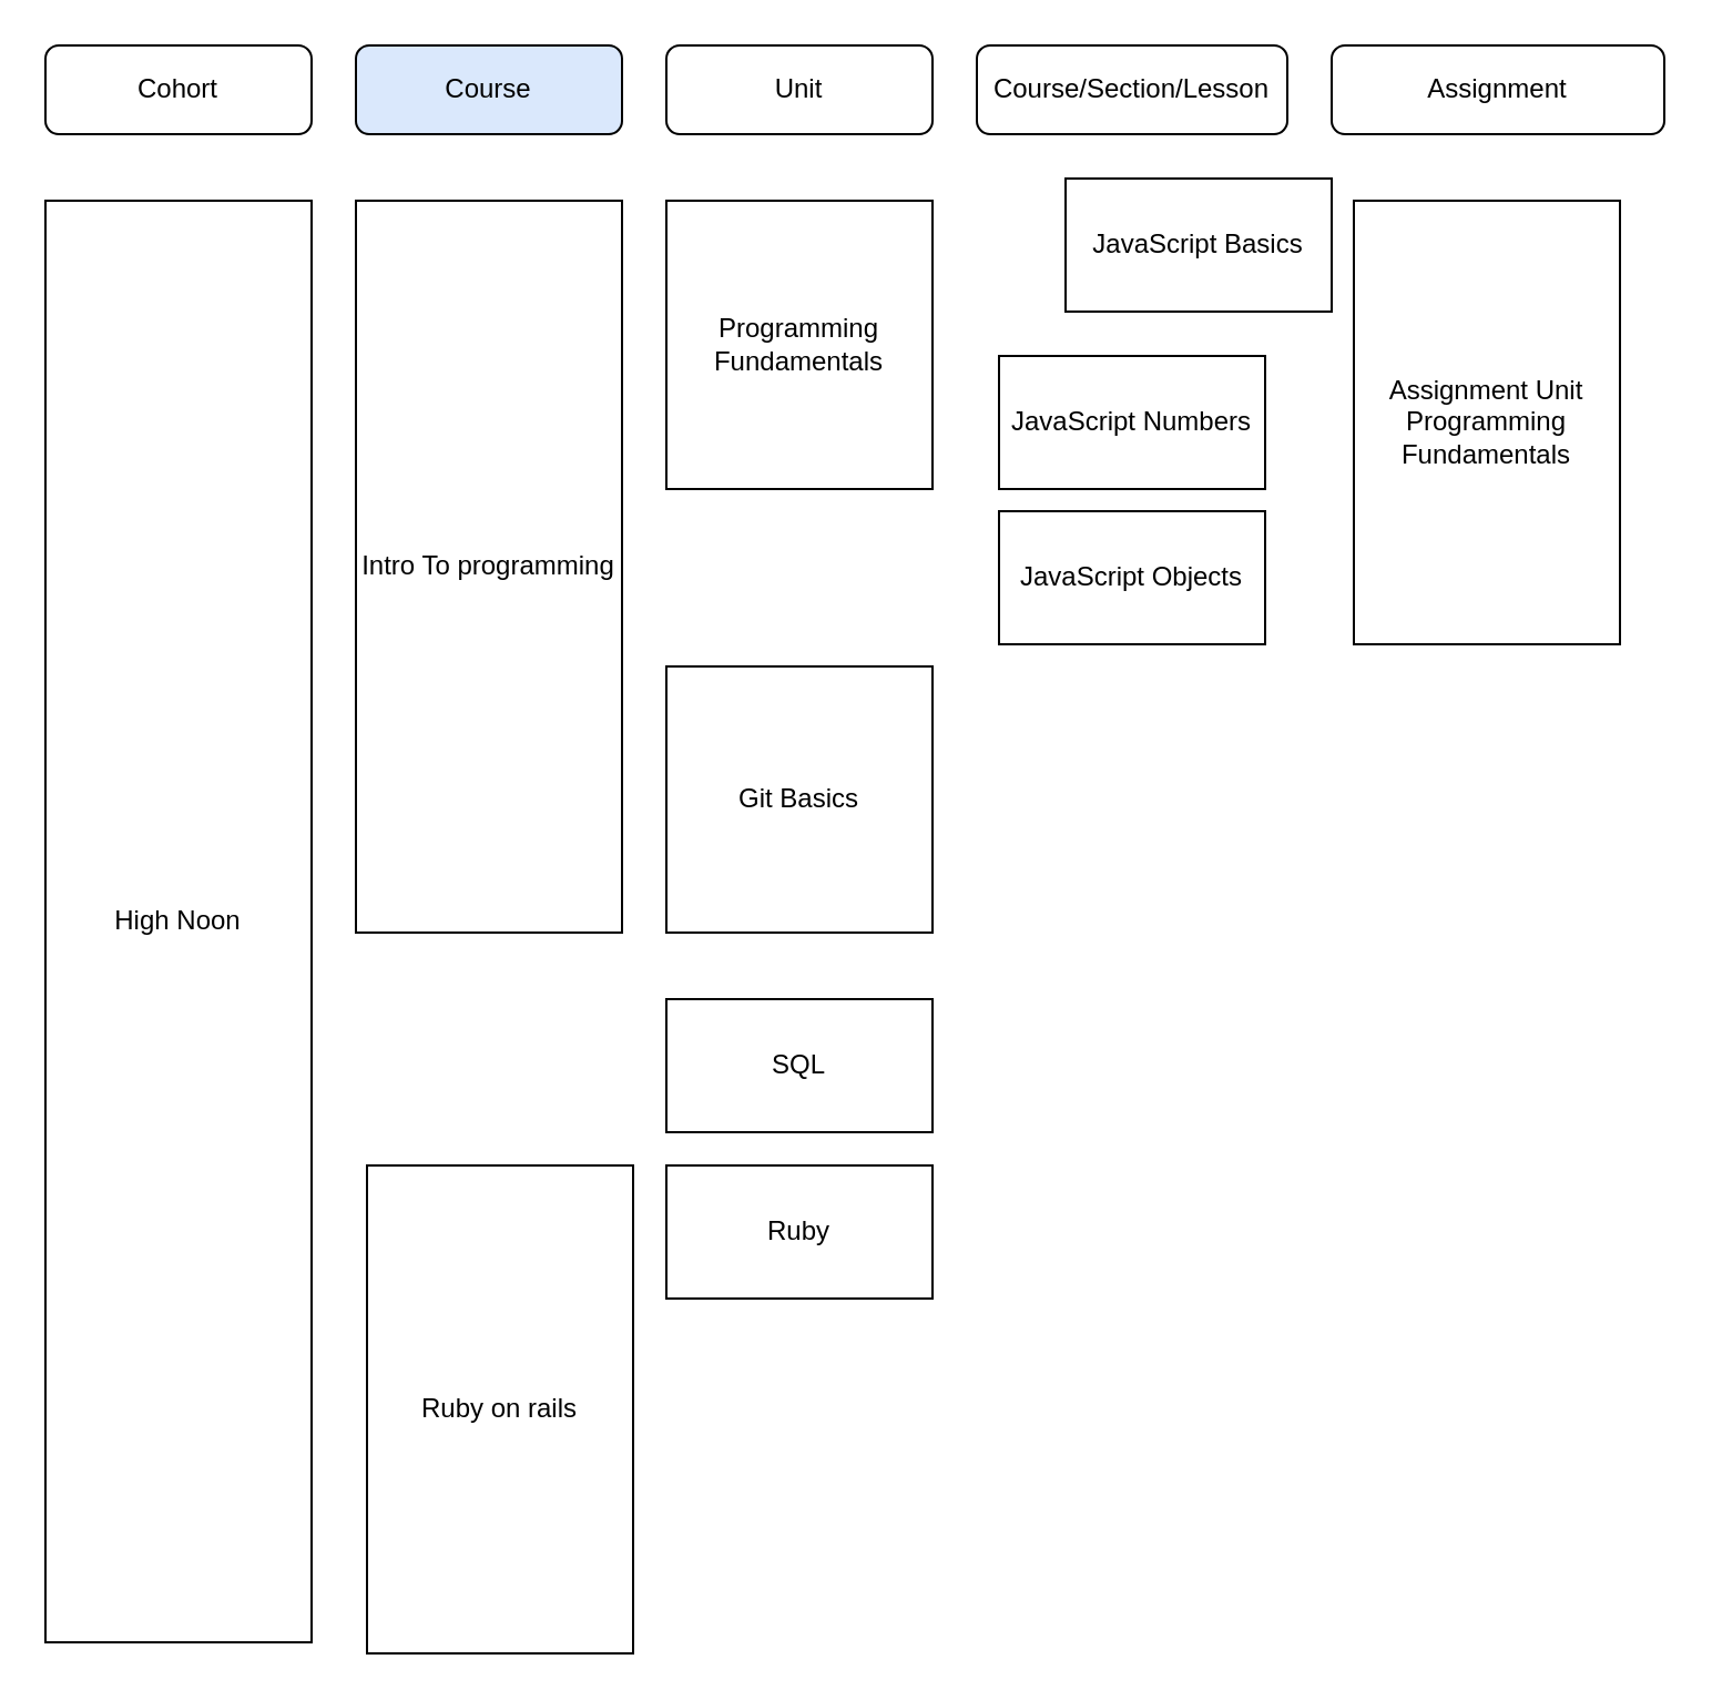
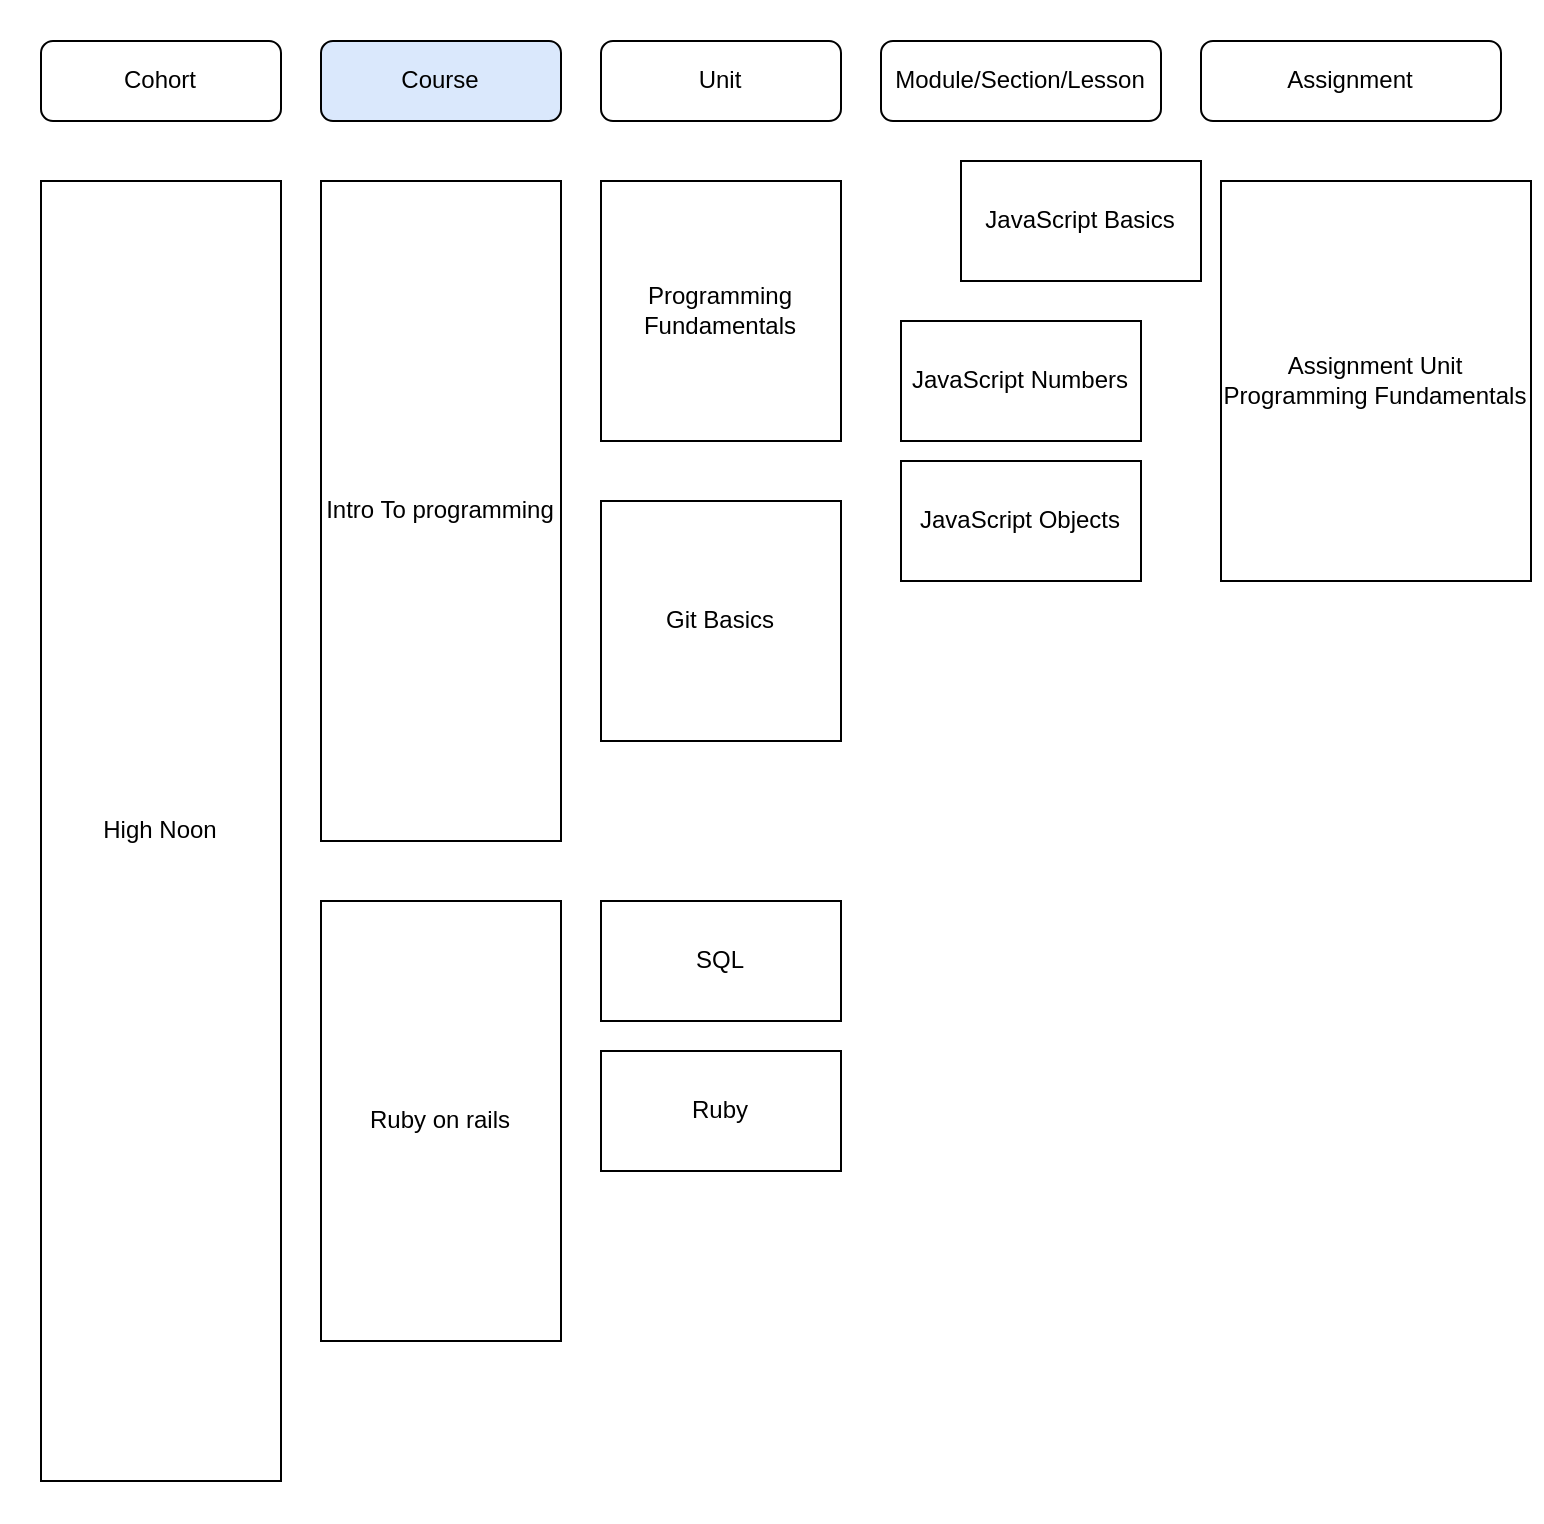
- <mxCell id="4" value="Course/Section/Lesson" style="rounded=1;whiteSpace=wrap;html=1;fontSize=12;glass=0;strokeWidth=1;shadow=0;" parent="1" vertex="1"><mxGeometry x="440" y="20" width="140" height="40" as="geometry" /></mxCell>
+ <mxCell id="4" value="Module/Section/Lesson" style="rounded=1;whiteSpace=wrap;html=1;fontSize=12;glass=0;strokeWidth=1;shadow=0;" parent="1" vertex="1"><mxGeometry x="440" y="20" width="140" height="40" as="geometry" /></mxCell>
- <mxCell id="17" value="Assignment Unit Programming Fundamentals" style="rounded=0;whiteSpace=wrap;html=1;" vertex="1" parent="1"><mxGeometry x="610" y="90" width="120" height="200" as="geometry" /></mxCell>
+ <mxCell id="17" value="Assignment Unit Programming Fundamentals" style="rounded=0;whiteSpace=wrap;html=1;" vertex="1" parent="1"><mxGeometry x="610" y="90" width="155" height="200" as="geometry" /></mxCell>
- <mxCell id="11" value="Git Basics" style="rounded=0;whiteSpace=wrap;html=1;" vertex="1" parent="1"><mxGeometry x="300" y="300" width="120" height="120" as="geometry" /></mxCell>
+ <mxCell id="11" value="Git Basics" style="rounded=0;whiteSpace=wrap;html=1;" vertex="1" parent="1"><mxGeometry x="300" y="250" width="120" height="120" as="geometry" /></mxCell>
- <mxCell id="8" value="Ruby on rails" style="rounded=0;whiteSpace=wrap;html=1;" vertex="1" parent="1"><mxGeometry x="165" y="525" width="120" height="220" as="geometry" /></mxCell>
+ <mxCell id="8" value="Ruby on rails" style="rounded=0;whiteSpace=wrap;html=1;" vertex="1" parent="1"><mxGeometry x="160" y="450" width="120" height="220" as="geometry" /></mxCell>
